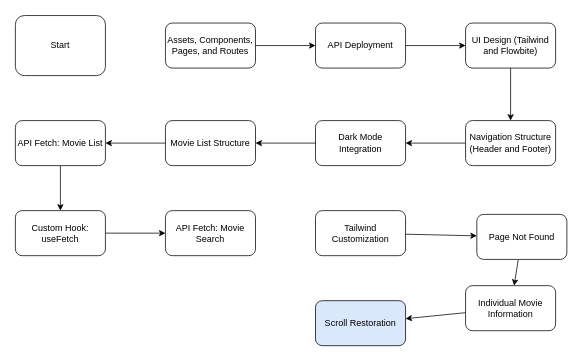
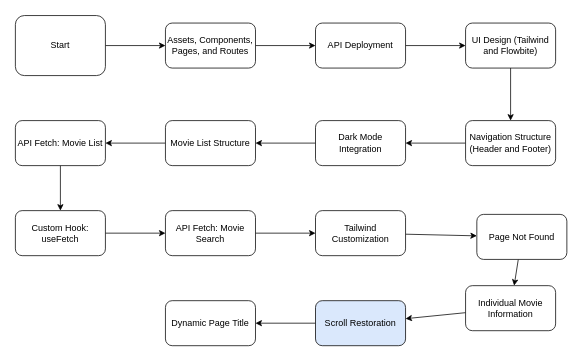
+ <mxCell id="2" value="" style="edgeStyle=none;html=1;verticalAlign=middle;" parent="1" source="3" target="5" edge="1"><mxGeometry relative="1" as="geometry" /></mxCell>
+ <mxCell id="20" value="" style="edgeStyle=none;html=1;verticalAlign=middle;" parent="1" source="21" target="23" edge="1"><mxGeometry relative="1" as="geometry" /></mxCell>
+ <mxCell id="30" value="Dynamic Page Title" style="whiteSpace=wrap;html=1;rounded=1;verticalAlign=middle;flipV=0;flipH=1;direction=west;" parent="1" vertex="1"><mxGeometry x="220" y="400" width="120" height="60" as="geometry" /></mxCell>
+ <mxCell id="28" value="" style="edgeStyle=none;html=1;verticalAlign=middle;" parent="1" source="29" target="30" edge="1"><mxGeometry relative="1" as="geometry" /></mxCell>
